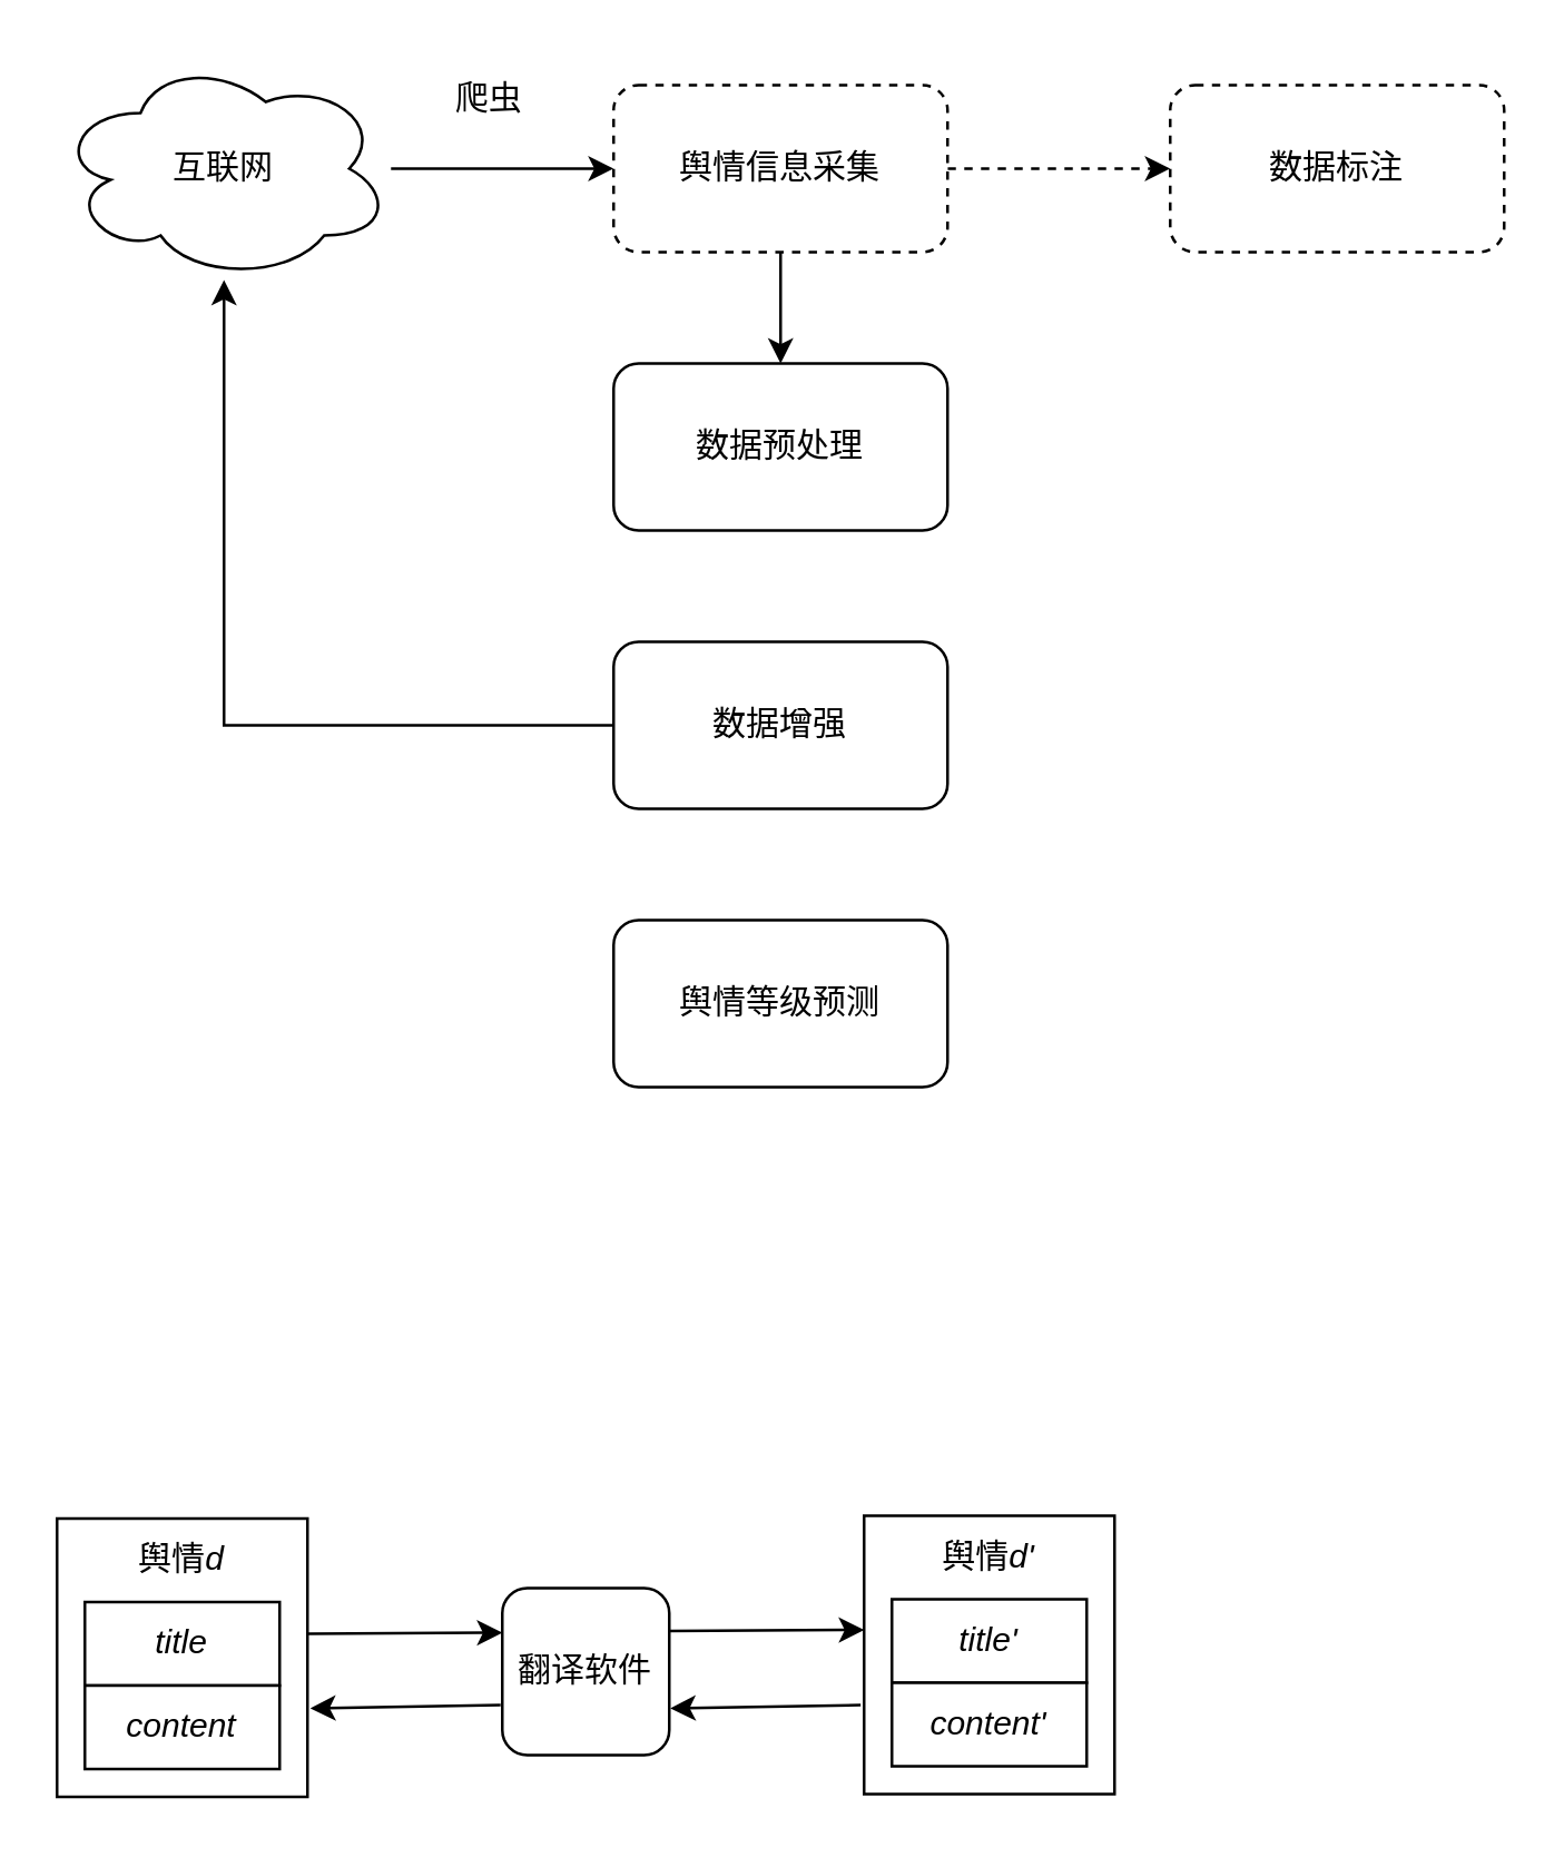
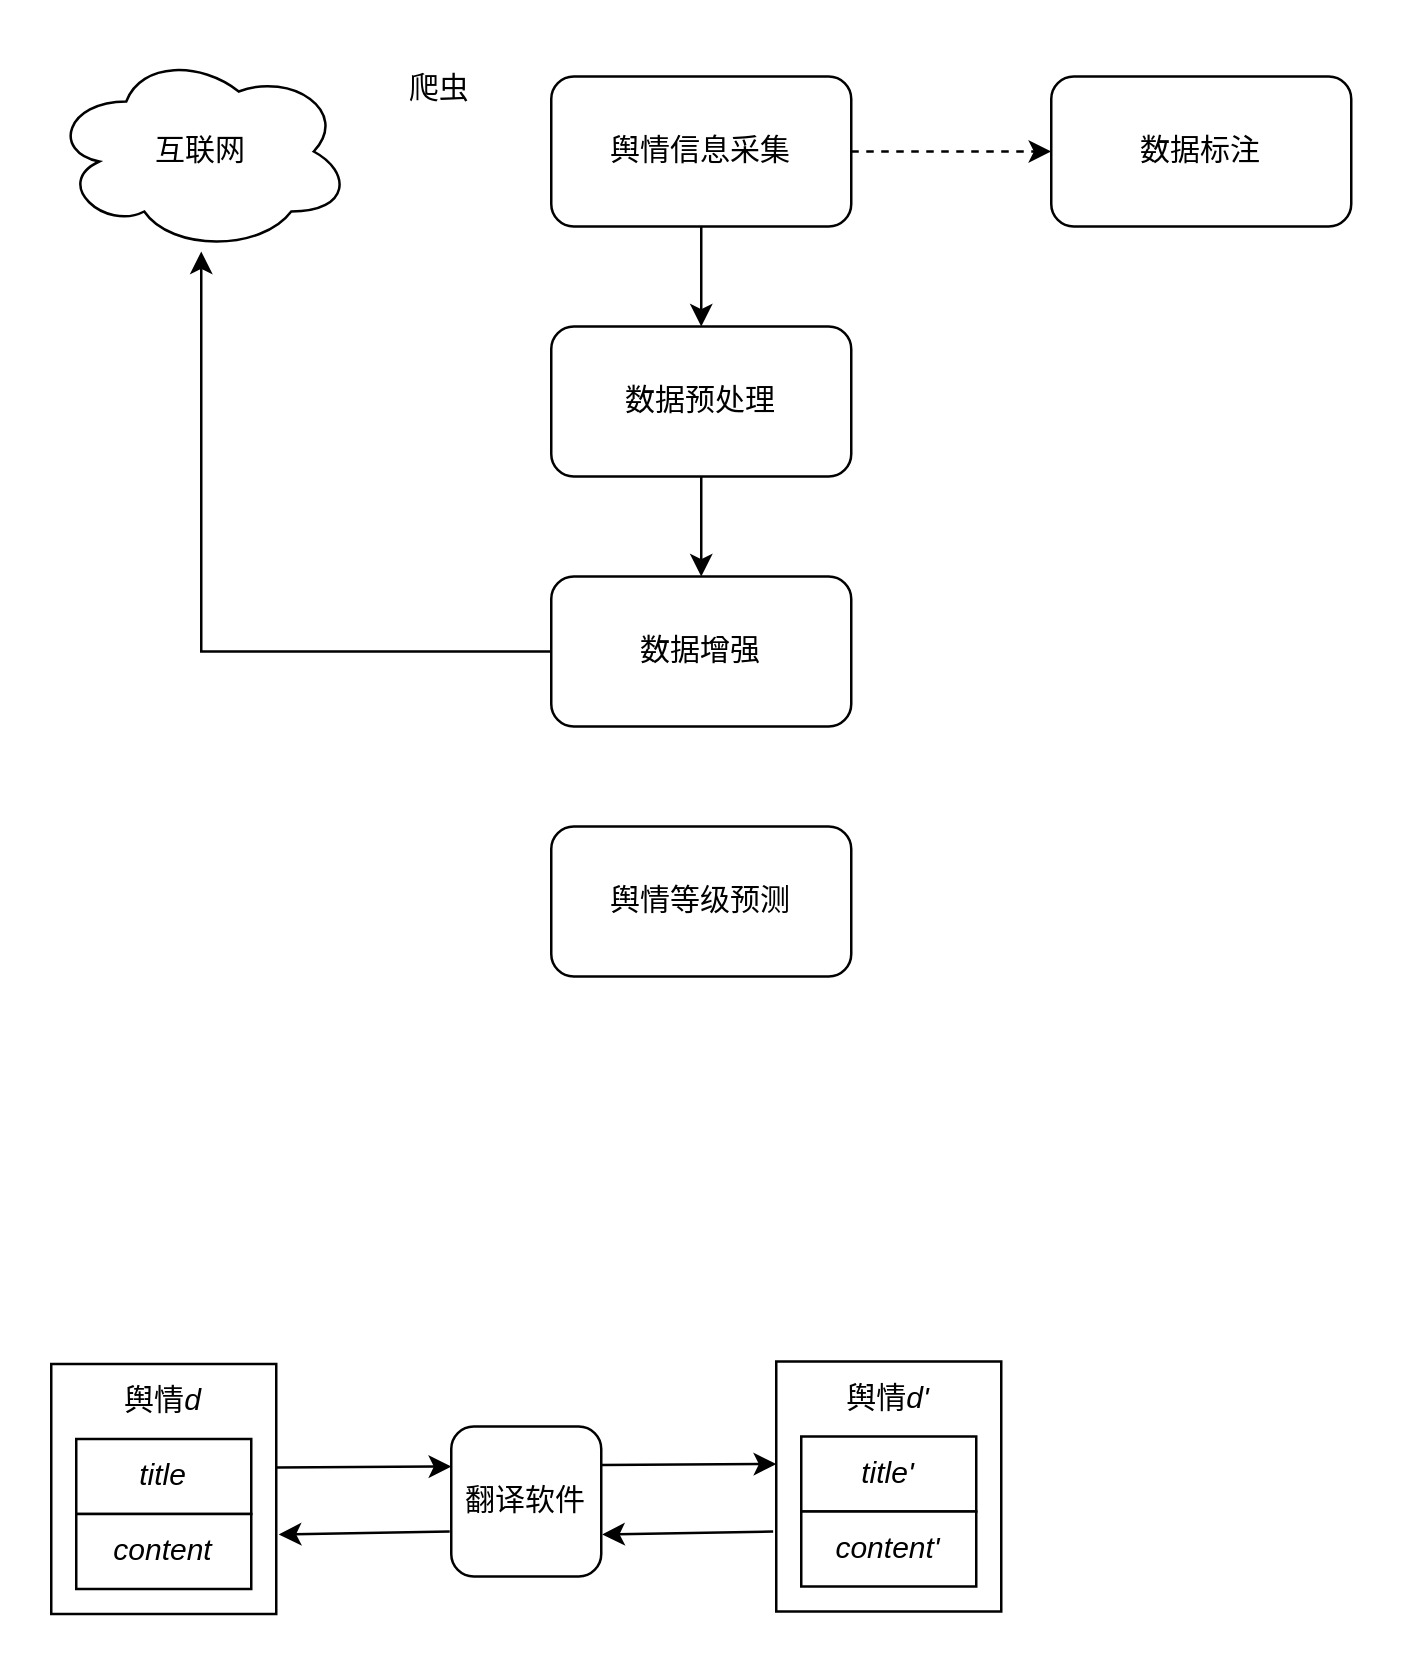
- <mxCell id="2" value="" style="edgeStyle=orthogonalEdgeStyle;rounded=0;orthogonalLoop=1;jettySize=auto;html=1;" edge="1" parent="1" source="3" target="6"><mxGeometry relative="1" as="geometry" /></mxCell>
- <mxCell id="6" value="舆情信息采集" style="rounded=1;whiteSpace=wrap;html=1;dashed=1;" vertex="1" parent="1"><mxGeometry x="220" y="30" width="120" height="60" as="geometry" /></mxCell>
+ <mxCell id="6" value="舆情信息采集" style="rounded=1;whiteSpace=wrap;html=1;" vertex="1" parent="1"><mxGeometry x="220" y="30" width="120" height="60" as="geometry" /></mxCell>
- <mxCell id="13" value="数据标注" style="whiteSpace=wrap;html=1;rounded=1;dashed=1;" vertex="1" parent="1"><mxGeometry x="420" y="30" width="120" height="60" as="geometry" /></mxCell>
+ <mxCell id="13" value="数据标注" style="whiteSpace=wrap;html=1;rounded=1;" vertex="1" parent="1"><mxGeometry x="420" y="30" width="120" height="60" as="geometry" /></mxCell>
+ <mxCell id="11" value="" style="edgeStyle=orthogonalEdgeStyle;rounded=0;orthogonalLoop=1;jettySize=auto;html=1;" edge="1" parent="1" source="12" target="8"><mxGeometry relative="1" as="geometry" /></mxCell>
